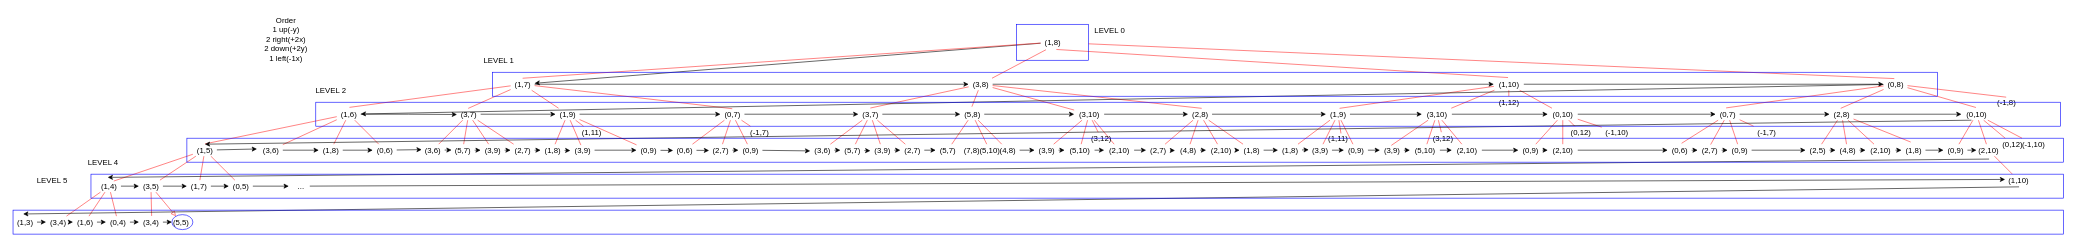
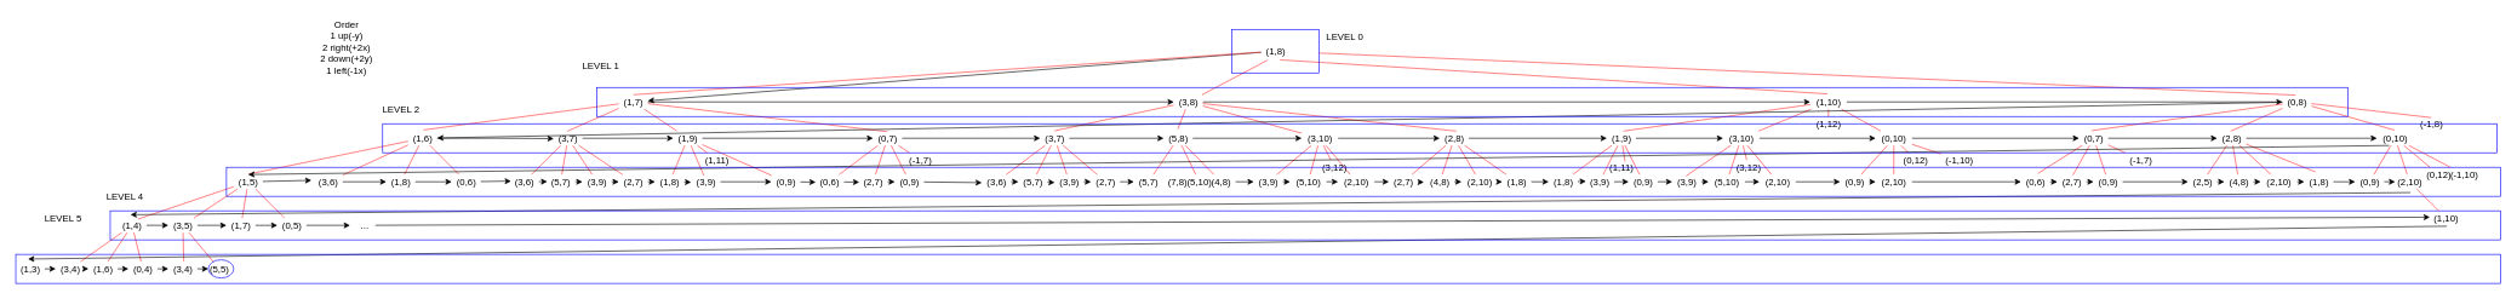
- <mxCell id="254" value="LEVEL 1" style="text;html=1;align=center;verticalAlign=middle;resizable=0;points=[];autosize=1;strokeColor=none;fillColor=none;fontSize=13;" vertex="1" parent="1"><mxGeometry x="795" y="90" width="70" height="20" as="geometry" /></mxCell>
+ <mxCell id="254" value="LEVEL 1" style="text;html=1;align=center;verticalAlign=middle;resizable=0;points=[];autosize=1;strokeColor=none;fillColor=none;fontSize=13;" vertex="1" parent="1"><mxGeometry x="790" y="80" width="70" height="20" as="geometry" /></mxCell>
- <mxCell id="201" style="edgeStyle=none;rounded=0;orthogonalLoop=1;jettySize=auto;html=1;endArrow=block;endFill=0;strokeColor=#FF3333;strokeWidth=1;fontSize=13;" edge="1" parent="1" source="203" target="206"><mxGeometry relative="1" as="geometry" /></mxCell>
+ <mxCell id="201" style="edgeStyle=none;rounded=0;orthogonalLoop=1;jettySize=auto;html=1;endArrow=none;endFill=0;strokeColor=#FF3333;strokeWidth=1;fontSize=13;" edge="1" parent="1" source="203" target="206"><mxGeometry relative="1" as="geometry" /></mxCell>
